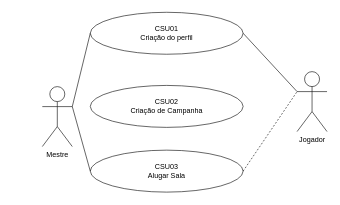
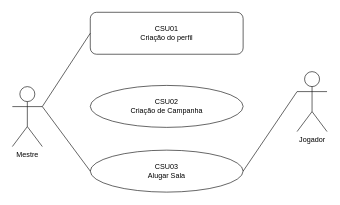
- <mxCell id="5" value="CSU01&lt;br&gt;Criação do perfil" style="ellipse;whiteSpace=wrap;html=1;" parent="1" vertex="1"><mxGeometry x="150" y="20" width="255" height="70" as="geometry" /></mxCell>
+ <mxCell id="5" value="CSU01&lt;br&gt;Criação do perfil" style="whiteSpace=wrap;html=1;rounded=1;" parent="1" vertex="1"><mxGeometry x="150" y="20" width="255" height="70" as="geometry" /></mxCell>
- <mxCell id="6" value="" style="endArrow=none;html=1;rounded=0;exitX=1;exitY=0.5;exitDx=0;exitDy=0;entryX=0;entryY=0.333;entryDx=0;entryDy=0;entryPerimeter=0;" parent="1" source="5" target="4" edge="1"><mxGeometry width="50" height="50" relative="1" as="geometry"><mxPoint x="405" y="19" as="sourcePoint" /><mxPoint x="400" y="100" as="targetPoint" /></mxGeometry></mxCell>
- <mxCell id="2" value="Mestre" style="shape=umlActor;verticalLabelPosition=bottom;verticalAlign=top;html=1;outlineConnect=0;" parent="1" vertex="1"><mxGeometry x="70" y="144" width="50" height="100" as="geometry" /></mxCell>
+ <mxCell id="2" value="Mestre" style="shape=umlActor;verticalLabelPosition=bottom;verticalAlign=top;html=1;outlineConnect=0;" parent="1" vertex="1"><mxGeometry x="20" y="144" width="50" height="100" as="geometry" /></mxCell>
- <mxCell id="9" value="" style="endArrow=none;html=1;rounded=0;entryX=0;entryY=0.333;entryDx=0;entryDy=0;entryPerimeter=0;exitX=1;exitY=0.5;exitDx=0;exitDy=0;dashed=1;" parent="1" source="8" target="4" edge="1"><mxGeometry width="50" height="50" relative="1" as="geometry"><mxPoint x="350" y="230" as="sourcePoint" /><mxPoint x="400" y="180" as="targetPoint" /></mxGeometry></mxCell>
+ <mxCell id="9" value="" style="endArrow=none;html=1;rounded=0;entryX=0;entryY=0.333;entryDx=0;entryDy=0;entryPerimeter=0;exitX=1;exitY=0.5;exitDx=0;exitDy=0;" parent="1" source="8" target="4" edge="1"><mxGeometry width="50" height="50" relative="1" as="geometry"><mxPoint x="350" y="230" as="sourcePoint" /><mxPoint x="400" y="180" as="targetPoint" /></mxGeometry></mxCell>
